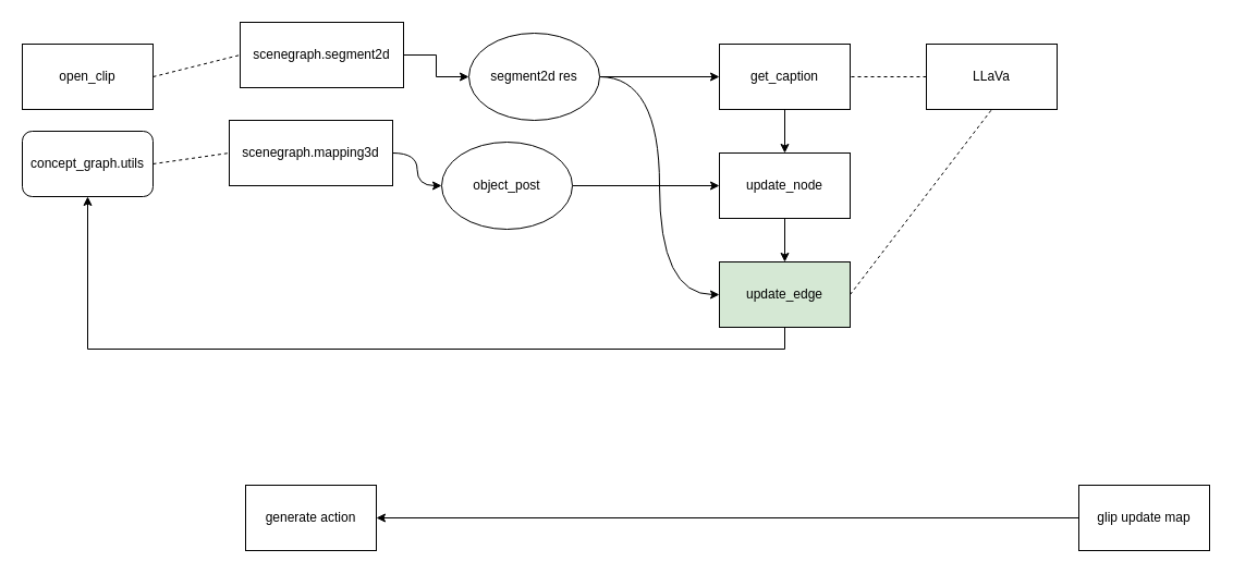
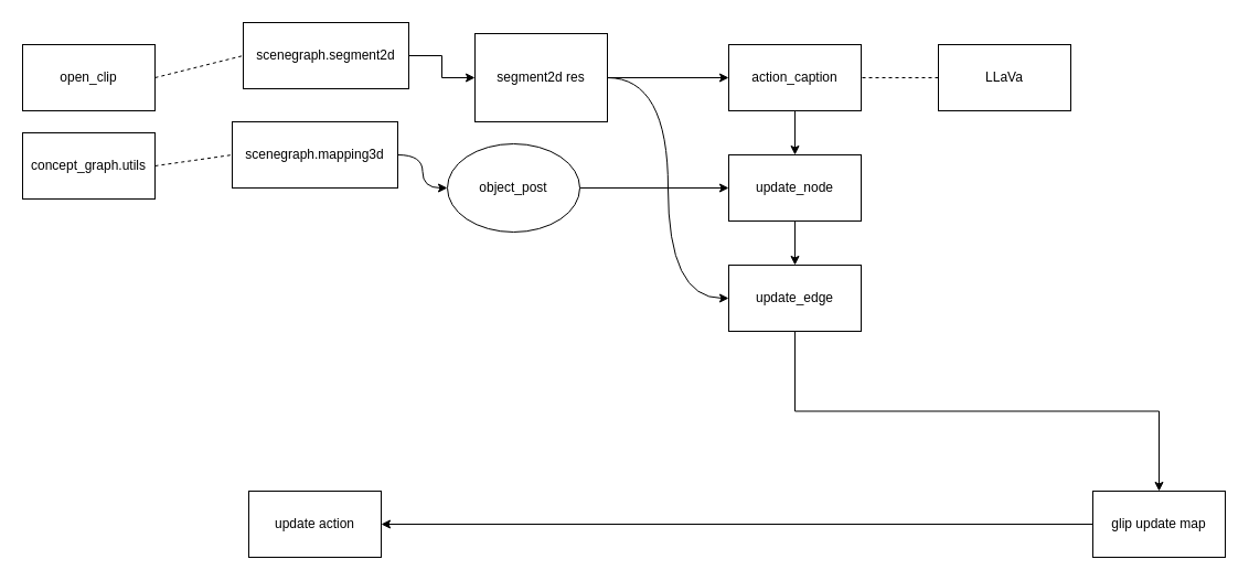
- <mxCell id="12" value="segment2d res" style="ellipse;whiteSpace=wrap;html=1;" parent="1" vertex="1"><mxGeometry x="430" y="30" width="120" height="80" as="geometry" /></mxCell>
+ <mxCell id="12" value="segment2d res" style="whiteSpace=wrap;html=1;rounded=0;" parent="1" vertex="1"><mxGeometry x="430" y="30" width="120" height="80" as="geometry" /></mxCell>
- <mxCell id="16" value="get_caption" style="rounded=0;whiteSpace=wrap;html=1;" parent="1" vertex="1"><mxGeometry x="660" y="40" width="120" height="60" as="geometry" /></mxCell>
+ <mxCell id="16" value="action_caption" style="rounded=0;whiteSpace=wrap;html=1;" parent="1" vertex="1"><mxGeometry x="660" y="40" width="120" height="60" as="geometry" /></mxCell>
- <mxCell id="3" value="concept_graph.utils" style="whiteSpace=wrap;html=1;rounded=1;" parent="1" vertex="1"><mxGeometry x="20" y="120" width="120" height="60" as="geometry" /></mxCell>
+ <mxCell id="3" value="concept_graph.utils" style="rounded=0;whiteSpace=wrap;html=1;" parent="1" vertex="1"><mxGeometry x="20" y="120" width="120" height="60" as="geometry" /></mxCell>
- <mxCell id="23" value="" style="endArrow=none;dashed=1;html=1;rounded=0;exitX=1;exitY=0.5;exitDx=0;exitDy=0;entryX=0.5;entryY=1;entryDx=0;entryDy=0;" parent="1" source="22" target="17" edge="1"><mxGeometry width="50" height="50" relative="1" as="geometry"><mxPoint x="380" y="220" as="sourcePoint" /><mxPoint x="430" y="170" as="targetPoint" /></mxGeometry></mxCell>
- <mxCell id="22" value="update_edge" style="rounded=0;whiteSpace=wrap;html=1;fillColor=#d5e8d4;" parent="1" vertex="1"><mxGeometry x="660" y="240" width="120" height="60" as="geometry" /></mxCell>
+ <mxCell id="22" value="update_edge" style="rounded=0;whiteSpace=wrap;html=1;" parent="1" vertex="1"><mxGeometry x="660" y="240" width="120" height="60" as="geometry" /></mxCell>
- <mxCell id="21" style="edgeStyle=orthogonalEdgeStyle;rounded=0;orthogonalLoop=1;jettySize=auto;html=1;exitX=0.5;exitY=1;exitDx=0;exitDy=0;" parent="1" source="22" target="3" edge="1"><mxGeometry relative="1" as="geometry" /></mxCell>
+ <mxCell id="21" style="edgeStyle=orthogonalEdgeStyle;rounded=0;orthogonalLoop=1;jettySize=auto;html=1;exitX=0.5;exitY=1;exitDx=0;exitDy=0;entryX=0.5;entryY=0;entryDx=0;entryDy=0;" parent="1" source="22" target="25" edge="1"><mxGeometry relative="1" as="geometry" /></mxCell>
- <mxCell id="26" value="generate action" style="rounded=0;whiteSpace=wrap;html=1;" vertex="1" parent="1"><mxGeometry x="225" y="445" width="120" height="60" as="geometry" /></mxCell>
+ <mxCell id="26" value="update action" style="rounded=0;whiteSpace=wrap;html=1;" vertex="1" parent="1"><mxGeometry x="225" y="445" width="120" height="60" as="geometry" /></mxCell>
